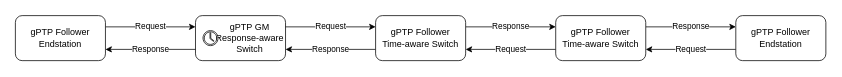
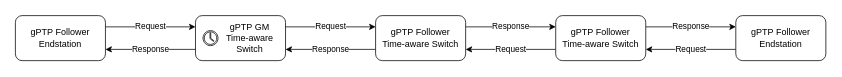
- <mxCell id="5" value="gPTP GM&lt;div&gt;&lt;div style=&quot;&quot;&gt;&lt;span style=&quot;background-color: initial;&quot;&gt;Response-aware&lt;/span&gt;&lt;/div&gt;&lt;div&gt;&lt;span style=&quot;background-color: initial;&quot;&gt;Switch&lt;/span&gt;&lt;br&gt;&lt;/div&gt;&lt;/div&gt;" style="rounded=1;whiteSpace=wrap;html=1;align=center;spacingLeft=25;" parent="4" vertex="1"><mxGeometry width="120" height="60" as="geometry" /></mxCell>
+ <mxCell id="5" value="gPTP GM&lt;div&gt;&lt;div style=&quot;&quot;&gt;&lt;span style=&quot;background-color: initial;&quot;&gt;Time-aware&lt;/span&gt;&lt;/div&gt;&lt;div&gt;&lt;span style=&quot;background-color: initial;&quot;&gt;Switch&lt;/span&gt;&lt;br&gt;&lt;/div&gt;&lt;/div&gt;" style="rounded=1;whiteSpace=wrap;html=1;align=center;spacingLeft=25;" parent="4" vertex="1"><mxGeometry width="120" height="60" as="geometry" /></mxCell>
